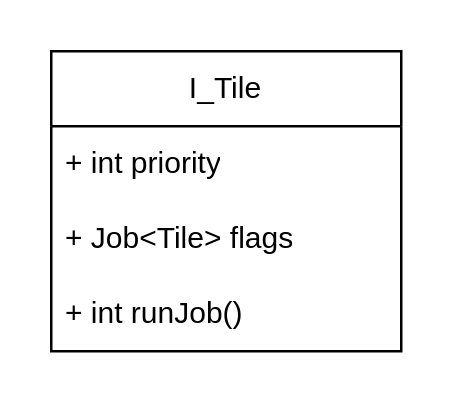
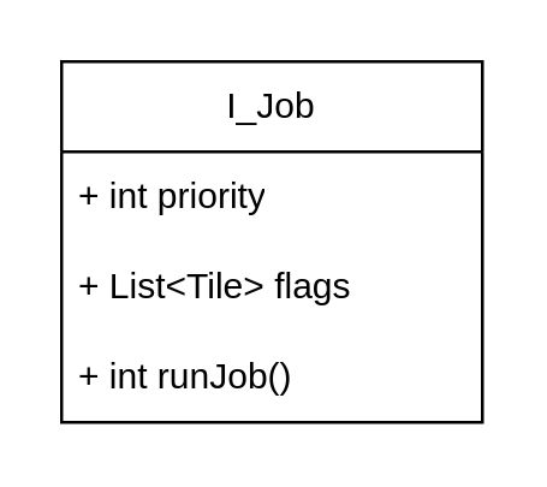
- <mxCell id="2" value="I_Tile" style="swimlane;fontStyle=0;childLayout=stackLayout;horizontal=1;startSize=30;horizontalStack=0;resizeParent=1;resizeParentMax=0;resizeLast=0;collapsible=1;marginBottom=0;whiteSpace=wrap;html=1;direction=east;" vertex="1" parent="1"><mxGeometry x="20" y="20" width="140" height="120" as="geometry"><mxRectangle x="60" y="180" width="60" height="30" as="alternateBounds" /></mxGeometry></mxCell>
+ <mxCell id="2" value="I_Job" style="swimlane;fontStyle=0;childLayout=stackLayout;horizontal=1;startSize=30;horizontalStack=0;resizeParent=1;resizeParentMax=0;resizeLast=0;collapsible=1;marginBottom=0;whiteSpace=wrap;html=1;direction=east;" vertex="1" parent="1"><mxGeometry x="20" y="20" width="140" height="120" as="geometry"><mxRectangle x="60" y="180" width="60" height="30" as="alternateBounds" /></mxGeometry></mxCell>
- <mxCell id="4" value="+ Job&amp;lt;Tile&amp;gt; flags" style="text;strokeColor=none;fillColor=none;align=left;verticalAlign=middle;spacingLeft=4;spacingRight=4;overflow=hidden;points=[[0,0.5],[1,0.5]];portConstraint=eastwest;rotatable=0;whiteSpace=wrap;html=1;" vertex="1" parent="2"><mxGeometry y="60" width="140" height="30" as="geometry" /></mxCell>
+ <mxCell id="4" value="+ List&amp;lt;Tile&amp;gt; flags" style="text;strokeColor=none;fillColor=none;align=left;verticalAlign=middle;spacingLeft=4;spacingRight=4;overflow=hidden;points=[[0,0.5],[1,0.5]];portConstraint=eastwest;rotatable=0;whiteSpace=wrap;html=1;" vertex="1" parent="2"><mxGeometry y="60" width="140" height="30" as="geometry" /></mxCell>
